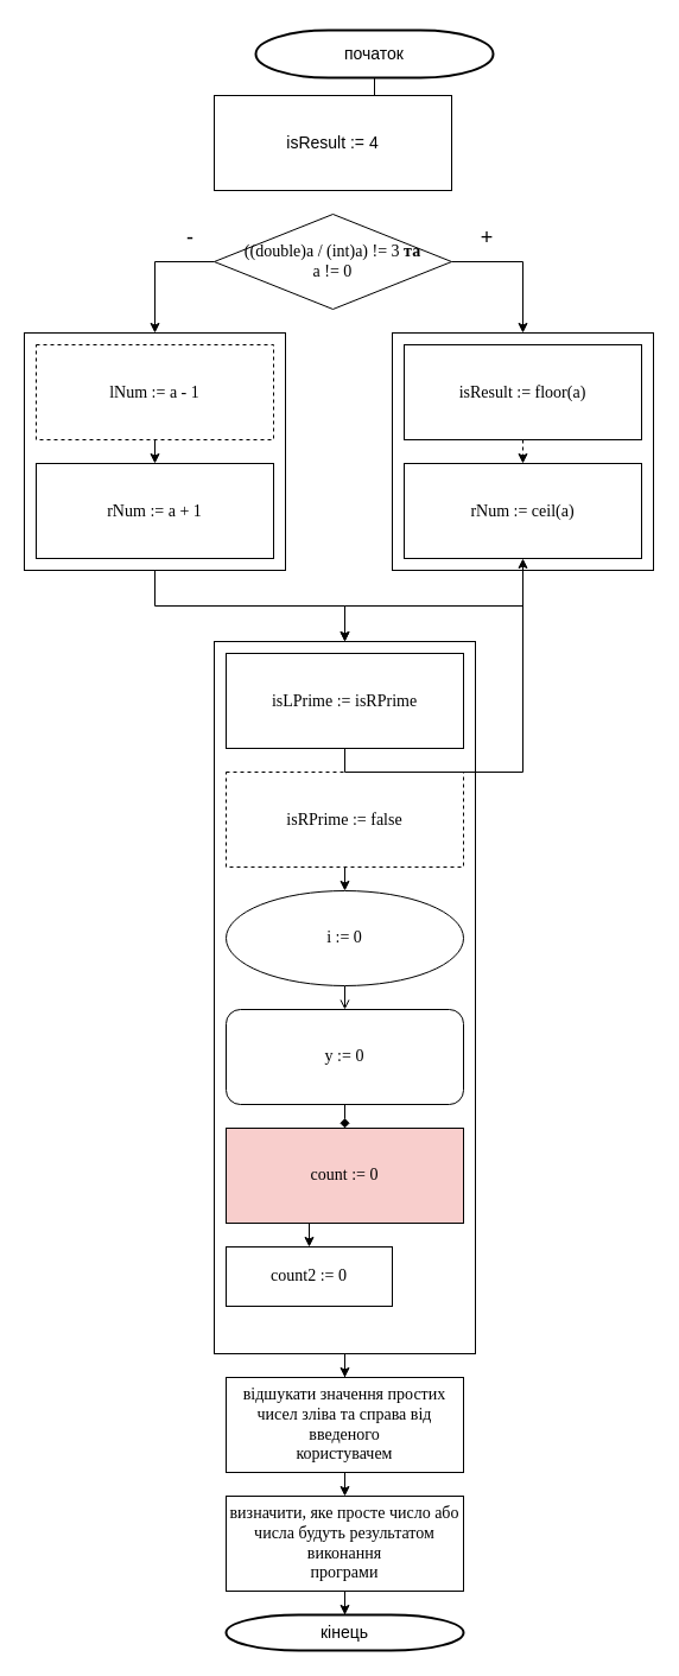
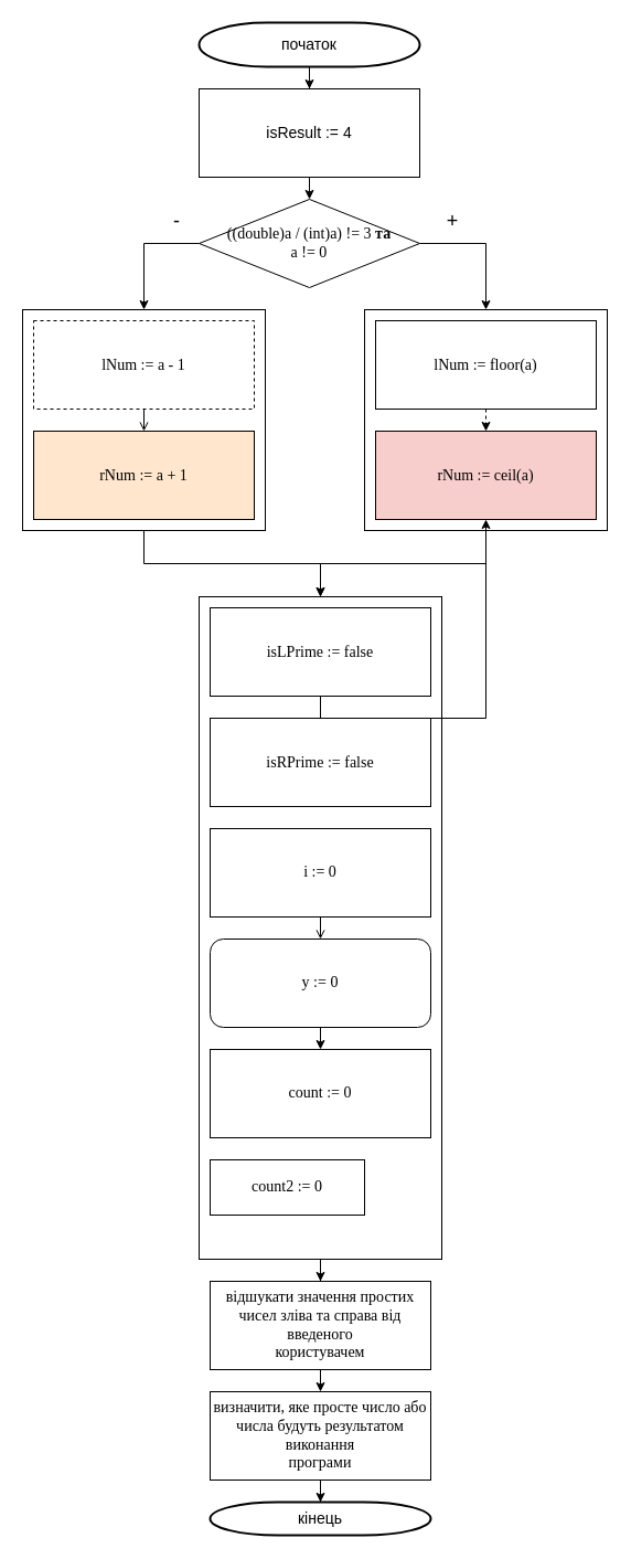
- <mxCell id="9" value="&lt;font style=&quot;font-size: 14px&quot;&gt;початок&lt;/font&gt;" style="strokeWidth=2;html=1;shape=mxgraph.flowchart.terminator;whiteSpace=wrap;" vertex="1" parent="1"><mxGeometry x="215" y="25" width="200" height="40" as="geometry" /></mxCell>
+ <mxCell id="9" value="&lt;font style=&quot;font-size: 14px&quot;&gt;початок&lt;/font&gt;" style="strokeWidth=2;html=1;shape=mxgraph.flowchart.terminator;whiteSpace=wrap;" vertex="1" parent="1"><mxGeometry x="180" y="20" width="200" height="40" as="geometry" /></mxCell>
+ <mxCell id="15" style="edgeStyle=orthogonalEdgeStyle;rounded=0;orthogonalLoop=1;jettySize=auto;html=1;exitX=0.5;exitY=1;exitDx=0;exitDy=0;entryX=0.5;entryY=0;entryDx=0;entryDy=0;" edge="1" parent="1" source="16" target="19"><mxGeometry relative="1" as="geometry" /></mxCell>
- <mxCell id="21" value="&lt;font style=&quot;font-size: 14px&quot;&gt;&lt;span style=&quot;font-family: &amp;#34;times new roman&amp;#34; , serif&quot;&gt;isResult &lt;/span&gt;&lt;span lang=&quot;EN-US&quot; style=&quot;font-family: &amp;#34;times new roman&amp;#34; , serif&quot;&gt;:&lt;/span&gt;&lt;span style=&quot;font-family: &amp;#34;times new roman&amp;#34; , serif&quot;&gt;= floor(a)&lt;/span&gt;&lt;/font&gt;" style="rounded=0;whiteSpace=wrap;html=1;" vertex="1" parent="1"><mxGeometry x="340" y="290" width="200" height="80" as="geometry" /></mxCell>
+ <mxCell id="21" value="&lt;font style=&quot;font-size: 14px&quot;&gt;&lt;span style=&quot;font-family: &amp;#34;times new roman&amp;#34; , serif&quot;&gt;lNum &lt;/span&gt;&lt;span lang=&quot;EN-US&quot; style=&quot;font-family: &amp;#34;times new roman&amp;#34; , serif&quot;&gt;:&lt;/span&gt;&lt;span style=&quot;font-family: &amp;#34;times new roman&amp;#34; , serif&quot;&gt;= floor(a)&lt;/span&gt;&lt;/font&gt;" style="rounded=0;whiteSpace=wrap;html=1;" vertex="1" parent="1"><mxGeometry x="340" y="290" width="200" height="80" as="geometry" /></mxCell>
- <mxCell id="23" style="edgeStyle=orthogonalEdgeStyle;rounded=0;orthogonalLoop=1;jettySize=auto;html=1;exitX=0.5;exitY=1;exitDx=0;exitDy=0;entryX=0.5;entryY=0;entryDx=0;entryDy=0;" edge="1" parent="1" source="24" target="25"><mxGeometry relative="1" as="geometry" /></mxCell>
+ <mxCell id="23" style="edgeStyle=orthogonalEdgeStyle;rounded=0;orthogonalLoop=1;jettySize=auto;html=1;exitX=0.5;exitY=1;exitDx=0;exitDy=0;entryX=0.5;entryY=0;entryDx=0;entryDy=0;endArrow=open;" edge="1" parent="1" source="24" target="25"><mxGeometry relative="1" as="geometry" /></mxCell>
- <mxCell id="25" value="&lt;font style=&quot;font-size: 14px&quot;&gt;&lt;span style=&quot;font-family: &amp;#34;times new roman&amp;#34; , serif&quot;&gt;rNum &lt;/span&gt;&lt;span lang=&quot;EN-US&quot; style=&quot;font-family: &amp;#34;times new roman&amp;#34; , serif&quot;&gt;:&lt;/span&gt;&lt;span style=&quot;font-family: &amp;#34;times new roman&amp;#34; , serif&quot;&gt;= a + 1&lt;/span&gt;&lt;/font&gt;" style="rounded=0;whiteSpace=wrap;html=1;" vertex="1" parent="1"><mxGeometry x="30" y="390" width="200" height="80" as="geometry" /></mxCell>
+ <mxCell id="25" value="&lt;font style=&quot;font-size: 14px&quot;&gt;&lt;span style=&quot;font-family: &amp;#34;times new roman&amp;#34; , serif&quot;&gt;rNum &lt;/span&gt;&lt;span lang=&quot;EN-US&quot; style=&quot;font-family: &amp;#34;times new roman&amp;#34; , serif&quot;&gt;:&lt;/span&gt;&lt;span style=&quot;font-family: &amp;#34;times new roman&amp;#34; , serif&quot;&gt;= a + 1&lt;/span&gt;&lt;/font&gt;" style="rounded=0;whiteSpace=wrap;html=1;fillColor=#ffe6cc;" vertex="1" parent="1"><mxGeometry x="30" y="390" width="200" height="80" as="geometry" /></mxCell>
- <mxCell id="22" value="&lt;font style=&quot;font-size: 14px&quot;&gt;&lt;span style=&quot;font-family: &amp;#34;times new roman&amp;#34; , serif&quot;&gt;rNum &lt;/span&gt;&lt;span lang=&quot;EN-US&quot; style=&quot;font-family: &amp;#34;times new roman&amp;#34; , serif&quot;&gt;:&lt;/span&gt;&lt;span style=&quot;font-family: &amp;#34;times new roman&amp;#34; , serif&quot;&gt;= ceil(a)&lt;/span&gt;&lt;/font&gt;" style="rounded=0;whiteSpace=wrap;html=1;" vertex="1" parent="1"><mxGeometry x="340" y="390" width="200" height="80" as="geometry" /></mxCell>
+ <mxCell id="22" value="&lt;font style=&quot;font-size: 14px&quot;&gt;&lt;span style=&quot;font-family: &amp;#34;times new roman&amp;#34; , serif&quot;&gt;rNum &lt;/span&gt;&lt;span lang=&quot;EN-US&quot; style=&quot;font-family: &amp;#34;times new roman&amp;#34; , serif&quot;&gt;:&lt;/span&gt;&lt;span style=&quot;font-family: &amp;#34;times new roman&amp;#34; , serif&quot;&gt;= ceil(a)&lt;/span&gt;&lt;/font&gt;" style="rounded=0;whiteSpace=wrap;html=1;fillColor=#f8cecc;" vertex="1" parent="1"><mxGeometry x="340" y="390" width="200" height="80" as="geometry" /></mxCell>
- <mxCell id="29" value="&lt;font style=&quot;font-size: 14px&quot;&gt;&lt;span style=&quot;font-family: &amp;#34;times new roman&amp;#34; , serif&quot;&gt;isLPrime &lt;/span&gt;&lt;span lang=&quot;EN-US&quot; style=&quot;font-family: &amp;#34;times new roman&amp;#34; , serif&quot;&gt;:&lt;/span&gt;&lt;span style=&quot;font-family: &amp;#34;times new roman&amp;#34; , serif&quot;&gt;= isRPrime&lt;/span&gt;&lt;/font&gt;" style="rounded=0;whiteSpace=wrap;html=1;" vertex="1" parent="1"><mxGeometry x="190" y="550" width="200" height="80" as="geometry" /></mxCell>
+ <mxCell id="29" value="&lt;font style=&quot;font-size: 14px&quot;&gt;&lt;span style=&quot;font-family: &amp;#34;times new roman&amp;#34; , serif&quot;&gt;isLPrime &lt;/span&gt;&lt;span lang=&quot;EN-US&quot; style=&quot;font-family: &amp;#34;times new roman&amp;#34; , serif&quot;&gt;:&lt;/span&gt;&lt;span style=&quot;font-family: &amp;#34;times new roman&amp;#34; , serif&quot;&gt;= false&lt;/span&gt;&lt;/font&gt;" style="rounded=0;whiteSpace=wrap;html=1;" vertex="1" parent="1"><mxGeometry x="190" y="550" width="200" height="80" as="geometry" /></mxCell>
- <mxCell id="27" value="&lt;font style=&quot;font-size: 14px&quot;&gt;&lt;span style=&quot;font-family: &amp;#34;times new roman&amp;#34; , serif&quot;&gt;isRPrime &lt;/span&gt;&lt;span lang=&quot;EN-US&quot; style=&quot;font-family: &amp;#34;times new roman&amp;#34; , serif&quot;&gt;:&lt;/span&gt;&lt;span style=&quot;font-family: &amp;#34;times new roman&amp;#34; , serif&quot;&gt;= false&lt;/span&gt;&lt;/font&gt;" style="rounded=0;whiteSpace=wrap;html=1;dashed=1;" vertex="1" parent="1"><mxGeometry x="190" y="650" width="200" height="80" as="geometry" /></mxCell>
+ <mxCell id="27" value="&lt;font style=&quot;font-size: 14px&quot;&gt;&lt;span style=&quot;font-family: &amp;#34;times new roman&amp;#34; , serif&quot;&gt;isRPrime &lt;/span&gt;&lt;span lang=&quot;EN-US&quot; style=&quot;font-family: &amp;#34;times new roman&amp;#34; , serif&quot;&gt;:&lt;/span&gt;&lt;span style=&quot;font-family: &amp;#34;times new roman&amp;#34; , serif&quot;&gt;= false&lt;/span&gt;&lt;/font&gt;" style="rounded=0;whiteSpace=wrap;html=1;" vertex="1" parent="1"><mxGeometry x="190" y="650" width="200" height="80" as="geometry" /></mxCell>
- <mxCell id="26" style="edgeStyle=orthogonalEdgeStyle;rounded=0;orthogonalLoop=1;jettySize=auto;html=1;exitX=0.5;exitY=1;exitDx=0;exitDy=0;entryX=0.5;entryY=0;entryDx=0;entryDy=0;" edge="1" parent="1" source="27" target="31"><mxGeometry relative="1" as="geometry" /></mxCell>
- <mxCell id="31" value="&lt;font face=&quot;times new roman, serif&quot;&gt;&lt;span style=&quot;font-size: 14px&quot;&gt;i := 0&lt;/span&gt;&lt;/font&gt;" style="ellipse;whiteSpace=wrap;html=1;" vertex="1" parent="1"><mxGeometry x="190" y="750" width="200" height="80" as="geometry" /></mxCell>
+ <mxCell id="31" value="&lt;font face=&quot;times new roman, serif&quot;&gt;&lt;span style=&quot;font-size: 14px&quot;&gt;i := 0&lt;/span&gt;&lt;/font&gt;" style="rounded=0;whiteSpace=wrap;html=1;" vertex="1" parent="1"><mxGeometry x="190" y="750" width="200" height="80" as="geometry" /></mxCell>
- <mxCell id="32" style="edgeStyle=orthogonalEdgeStyle;rounded=0;orthogonalLoop=1;jettySize=auto;html=1;exitX=0.5;exitY=1;exitDx=0;exitDy=0;entryX=0.5;entryY=0;entryDx=0;entryDy=0;endArrow=diamond;" edge="1" parent="1" source="33" target="35"><mxGeometry relative="1" as="geometry" /></mxCell>
+ <mxCell id="32" style="edgeStyle=orthogonalEdgeStyle;rounded=0;orthogonalLoop=1;jettySize=auto;html=1;exitX=0.5;exitY=1;exitDx=0;exitDy=0;entryX=0.5;entryY=0;entryDx=0;entryDy=0;" edge="1" parent="1" source="33" target="35"><mxGeometry relative="1" as="geometry" /></mxCell>
- <mxCell id="35" value="&lt;font face=&quot;times new roman, serif&quot;&gt;&lt;span style=&quot;font-size: 14px&quot;&gt;count := 0&lt;/span&gt;&lt;/font&gt;" style="rounded=0;whiteSpace=wrap;html=1;fillColor=#f8cecc;" vertex="1" parent="1"><mxGeometry x="190" y="950" width="200" height="80" as="geometry" /></mxCell>
+ <mxCell id="35" value="&lt;font face=&quot;times new roman, serif&quot;&gt;&lt;span style=&quot;font-size: 14px&quot;&gt;count := 0&lt;/span&gt;&lt;/font&gt;" style="rounded=0;whiteSpace=wrap;html=1;" vertex="1" parent="1"><mxGeometry x="190" y="950" width="200" height="80" as="geometry" /></mxCell>
- <mxCell id="34" style="edgeStyle=orthogonalEdgeStyle;rounded=0;orthogonalLoop=1;jettySize=auto;html=1;exitX=0.5;exitY=1;exitDx=0;exitDy=0;entryX=0.5;entryY=0;entryDx=0;entryDy=0;" edge="1" parent="1" source="35" target="36"><mxGeometry relative="1" as="geometry" /></mxCell>
